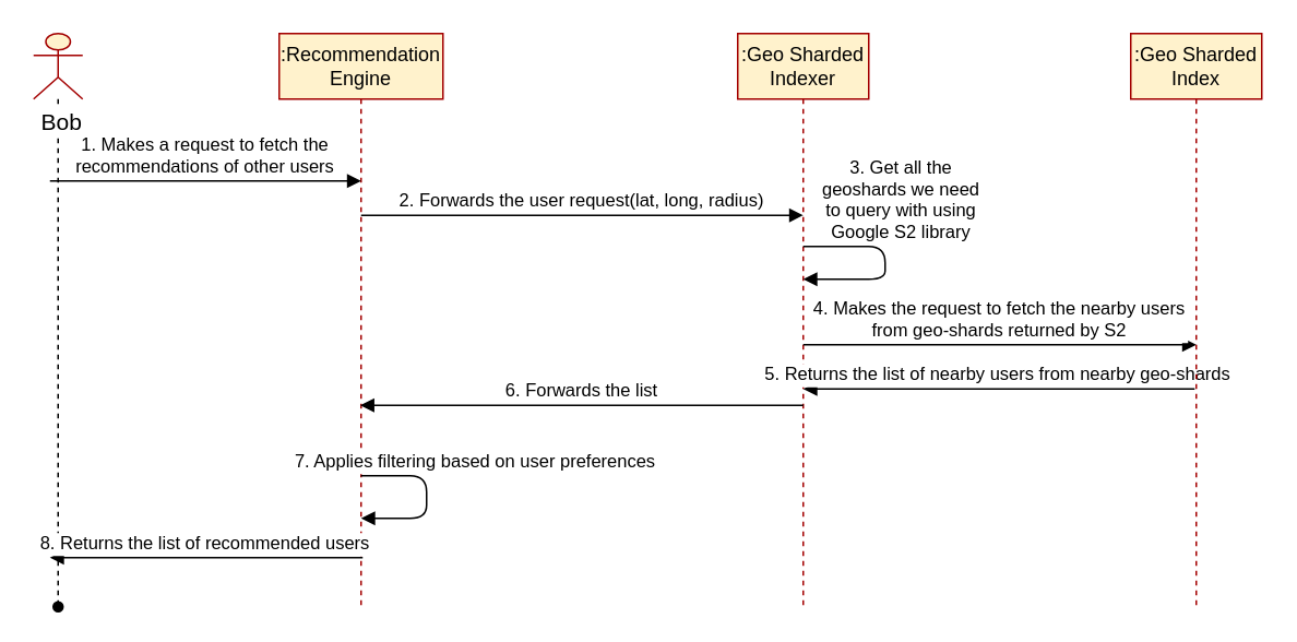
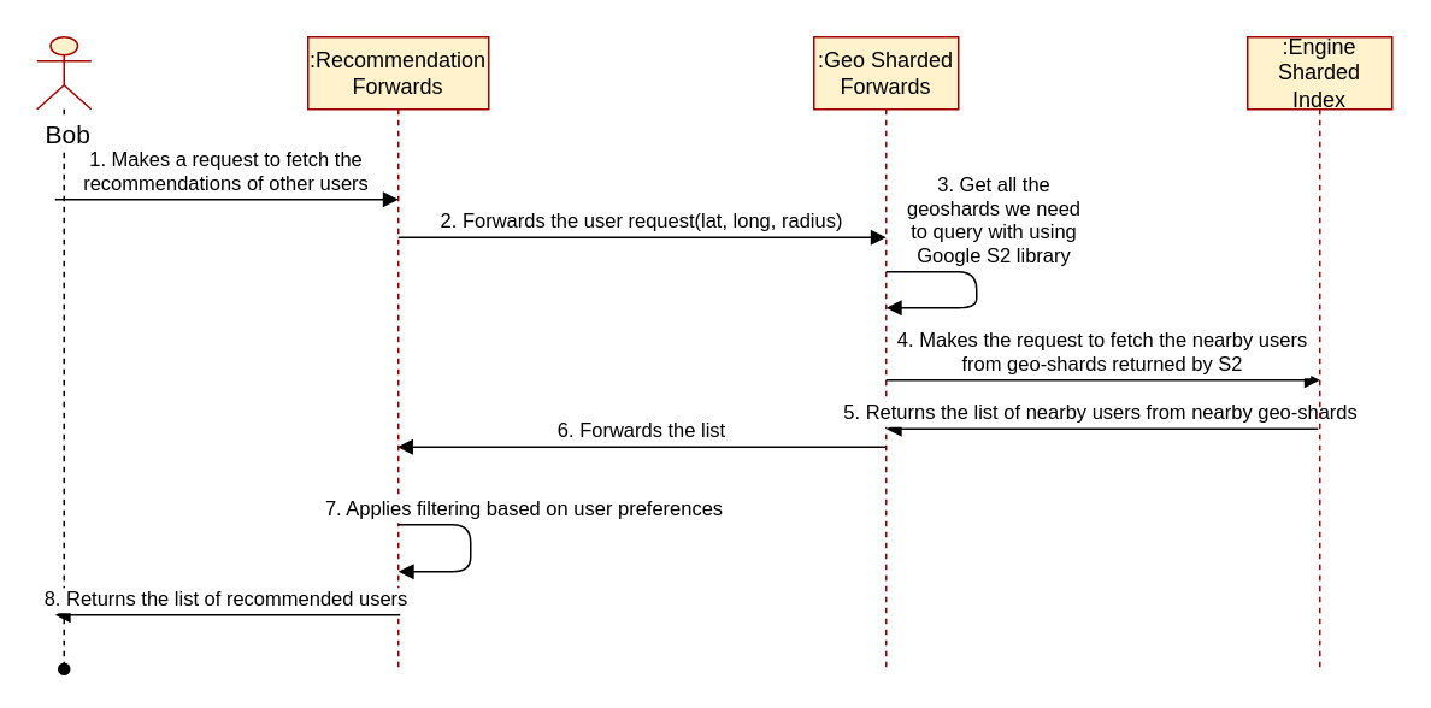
- <mxCell id="2" value=":Recommendation Engine" style="shape=umlLifeline;perimeter=lifelinePerimeter;container=1;collapsible=0;recursiveResize=0;rounded=0;shadow=0;strokeWidth=1;whiteSpace=wrap;fillColor=#fff2cc;strokeColor=#A30000;" parent="1" vertex="1"><mxGeometry x="170" y="20" width="100" height="350" as="geometry" /></mxCell>
+ <mxCell id="2" value=":Recommendation Forwards" style="shape=umlLifeline;perimeter=lifelinePerimeter;container=1;collapsible=0;recursiveResize=0;rounded=0;shadow=0;strokeWidth=1;whiteSpace=wrap;fillColor=#fff2cc;strokeColor=#A30000;" parent="1" vertex="1"><mxGeometry x="170" y="20" width="100" height="350" as="geometry" /></mxCell>
- <mxCell id="4" value=":Geo Sharded Indexer" style="shape=umlLifeline;perimeter=lifelinePerimeter;container=1;collapsible=0;recursiveResize=0;rounded=0;shadow=0;strokeWidth=1;whiteSpace=wrap;fillColor=#fff2cc;strokeColor=#A30000;" parent="1" vertex="1"><mxGeometry x="450" y="20" width="80" height="350" as="geometry" /></mxCell>
+ <mxCell id="4" value=":Geo Sharded Forwards" style="shape=umlLifeline;perimeter=lifelinePerimeter;container=1;collapsible=0;recursiveResize=0;rounded=0;shadow=0;strokeWidth=1;whiteSpace=wrap;fillColor=#fff2cc;strokeColor=#A30000;" parent="1" vertex="1"><mxGeometry x="450" y="20" width="80" height="350" as="geometry" /></mxCell>
- <mxCell id="10" value=":Geo Sharded Index" style="shape=umlLifeline;perimeter=lifelinePerimeter;container=1;collapsible=0;recursiveResize=0;rounded=0;shadow=0;strokeWidth=1;whiteSpace=wrap;fillColor=#fff2cc;strokeColor=#A30000;" vertex="1" parent="1"><mxGeometry x="690" y="20" width="80" height="350" as="geometry" /></mxCell>
+ <mxCell id="10" value=":Engine Sharded Index" style="shape=umlLifeline;perimeter=lifelinePerimeter;container=1;collapsible=0;recursiveResize=0;rounded=0;shadow=0;strokeWidth=1;whiteSpace=wrap;fillColor=#fff2cc;strokeColor=#A30000;" vertex="1" parent="1"><mxGeometry x="690" y="20" width="80" height="350" as="geometry" /></mxCell>
